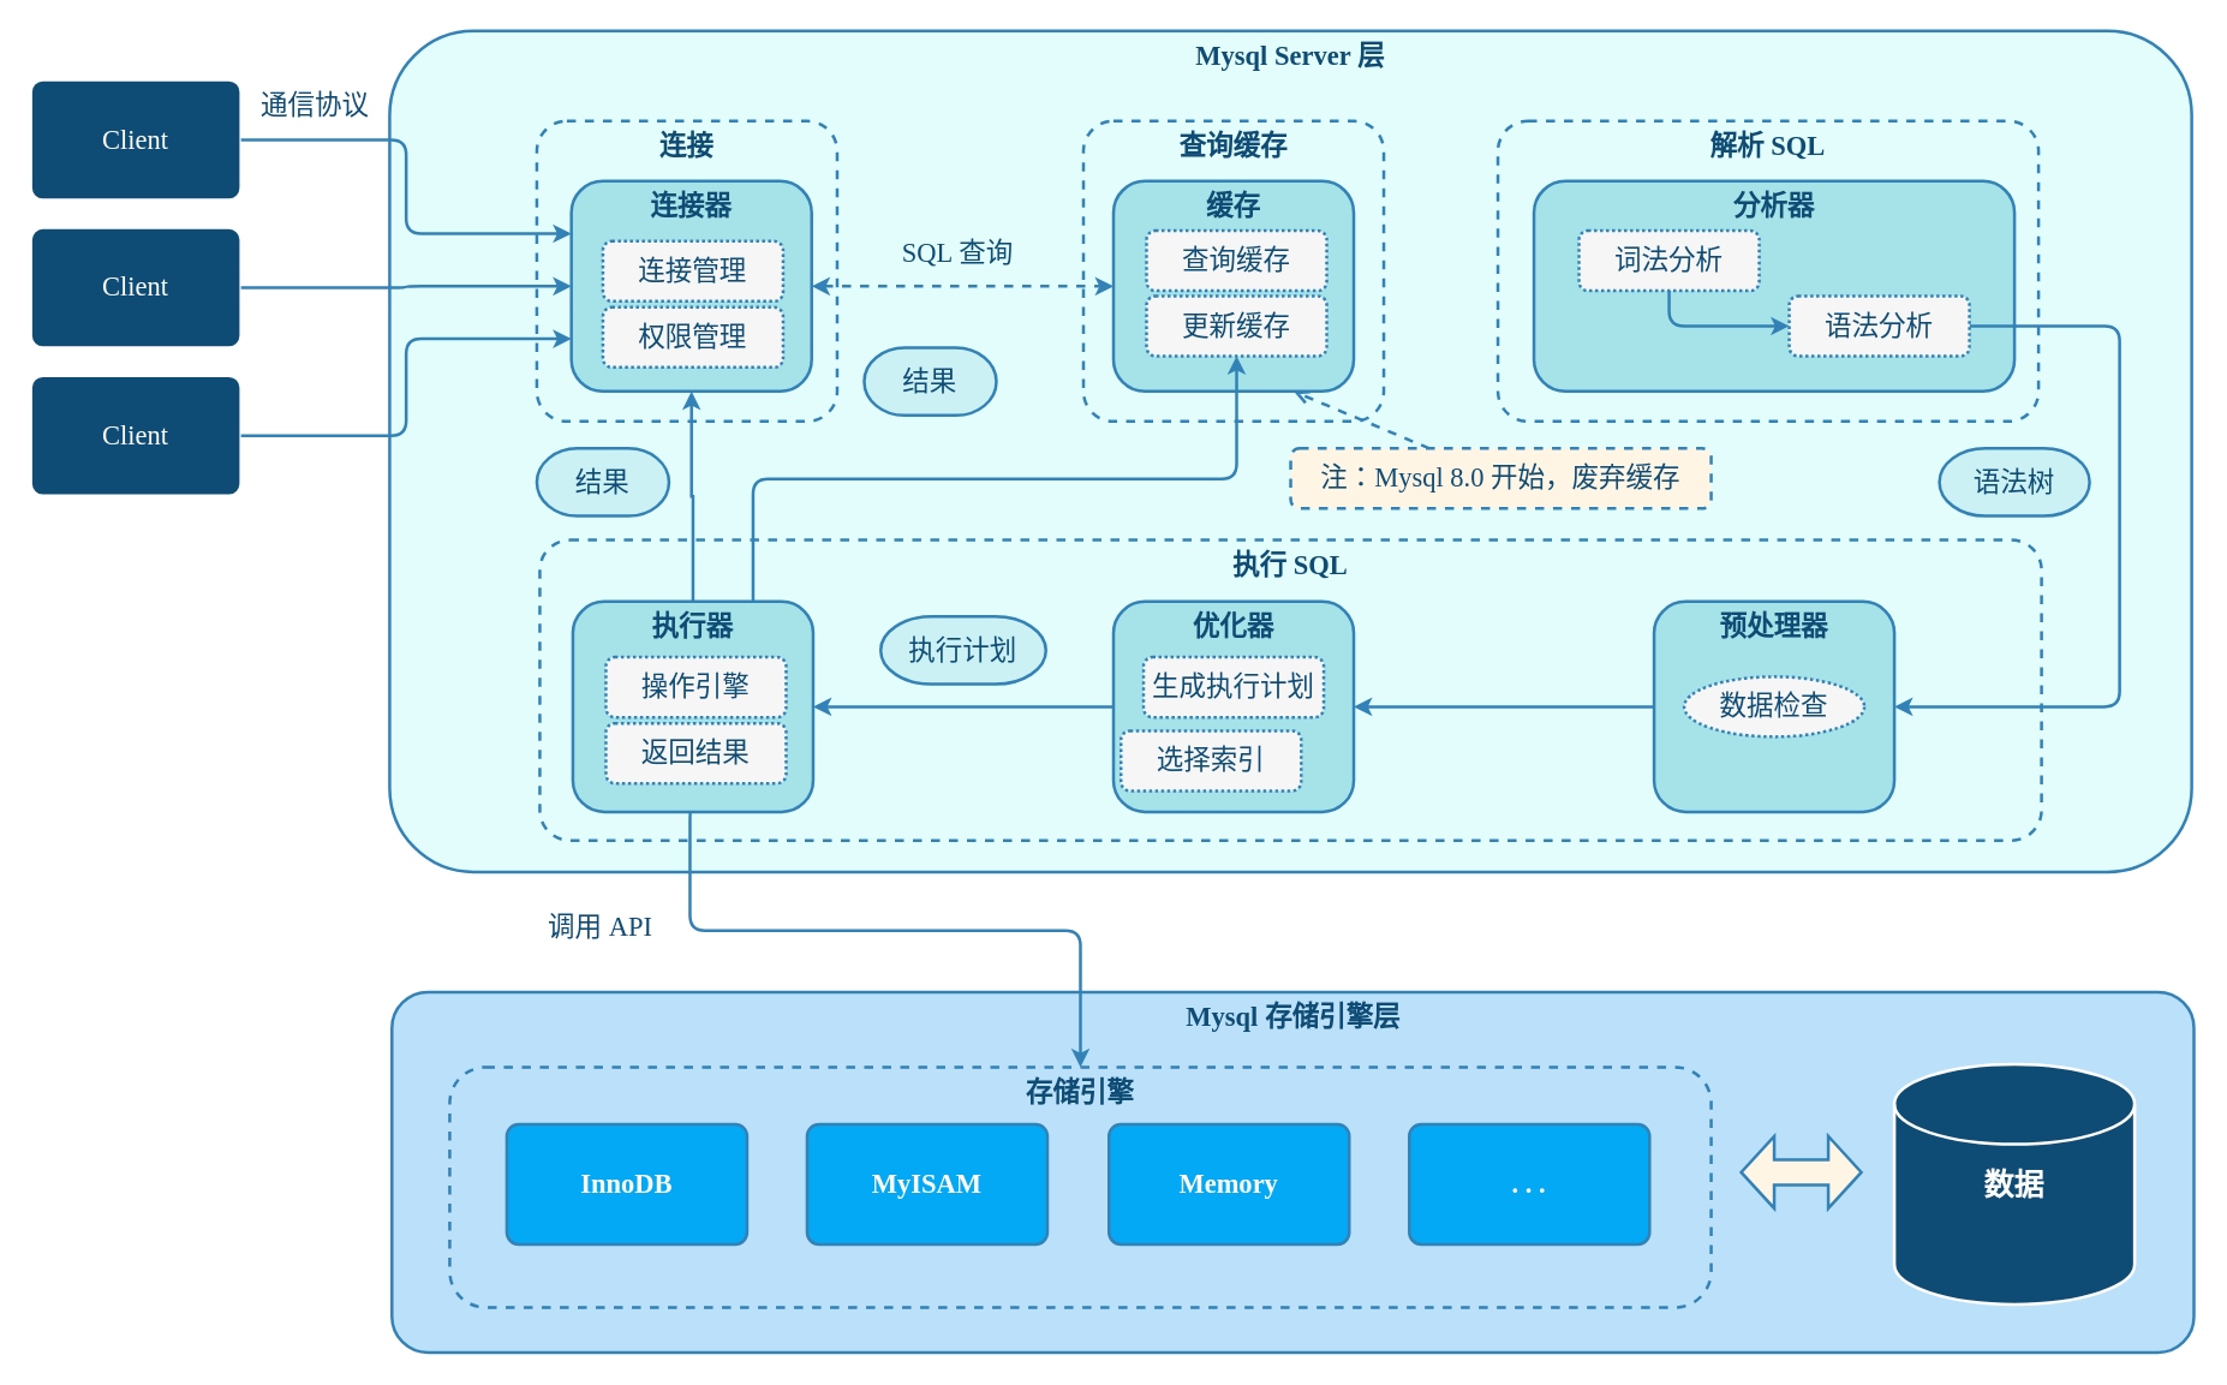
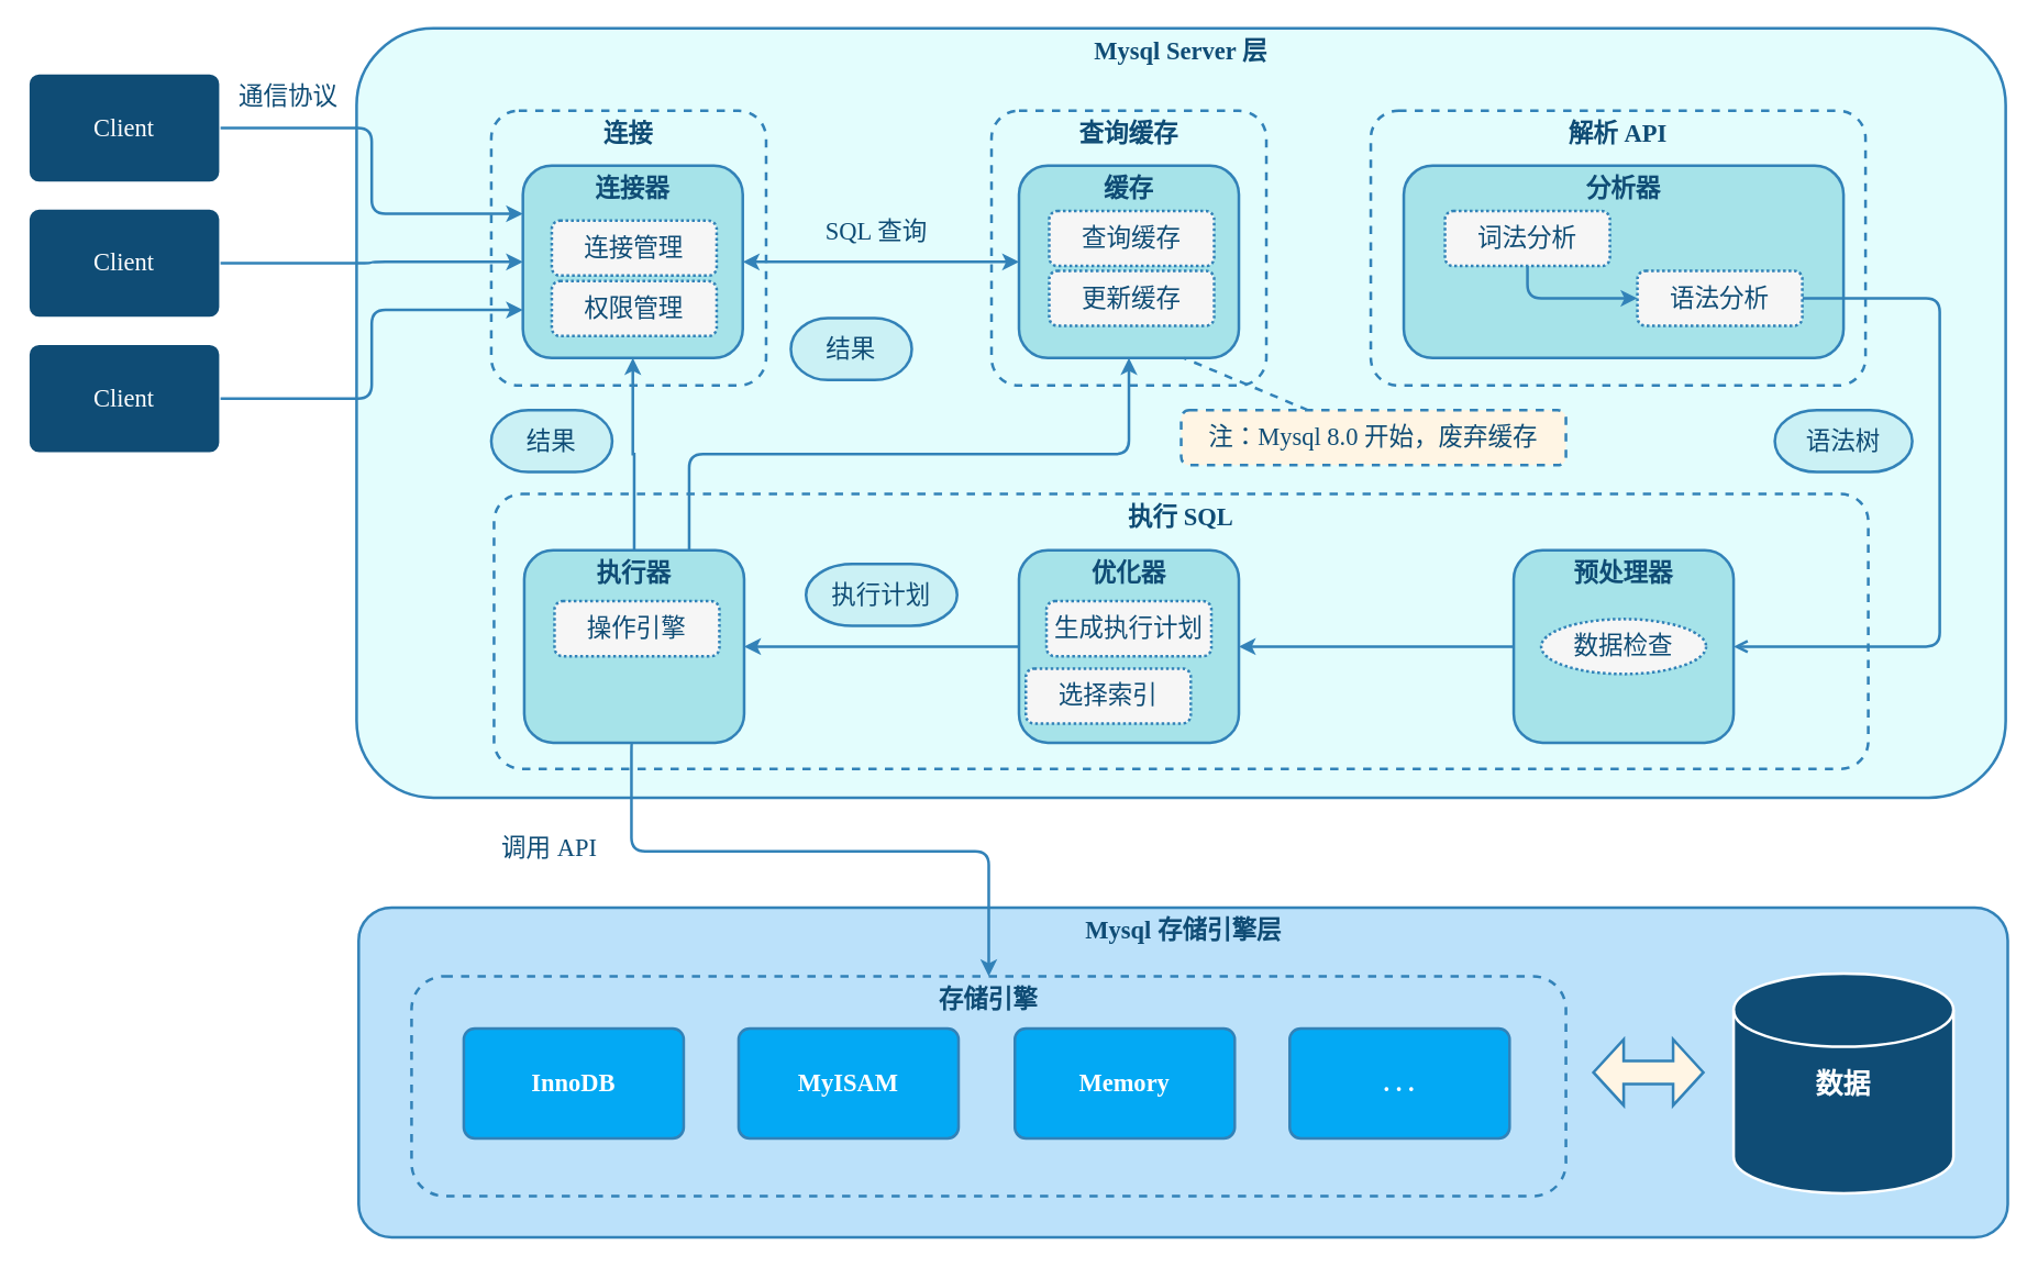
- <mxCell id="26" value="解析 SQL" style="rounded=1;arcSize=10;whiteSpace=wrap;html=1;align=center;fontColor=#0F4C75;strokeColor=#3282B8;fillColor=none;shadow=0;fontFamily=Comic Sans MS;fontSize=18;container=0;verticalAlign=top;fontStyle=1;dashed=1;strokeWidth=2;" parent="1" vertex="1"><mxGeometry x="997" y="80" width="360" height="200" as="geometry" /></mxCell>
+ <mxCell id="26" value="解析 API" style="rounded=1;arcSize=10;whiteSpace=wrap;html=1;align=center;fontColor=#0F4C75;strokeColor=#3282B8;fillColor=none;shadow=0;fontFamily=Comic Sans MS;fontSize=18;container=0;verticalAlign=top;fontStyle=1;dashed=1;strokeWidth=2;" parent="1" vertex="1"><mxGeometry x="997" y="80" width="360" height="200" as="geometry" /></mxCell>
- <mxCell id="23" style="edgeStyle=orthogonalEdgeStyle;rounded=1;orthogonalLoop=1;jettySize=auto;html=1;entryX=0;entryY=0.5;entryDx=0;entryDy=0;fontFamily=Comic Sans MS;strokeColor=#3282B8;startArrow=classic;startFill=1;strokeWidth=2;shadow=0;fontSize=18;fontColor=#0F4C75;dashed=1;" parent="1" source="19" target="16" edge="1"><mxGeometry relative="1" as="geometry" /></mxCell>
+ <mxCell id="23" style="edgeStyle=orthogonalEdgeStyle;rounded=1;orthogonalLoop=1;jettySize=auto;html=1;entryX=0;entryY=0.5;entryDx=0;entryDy=0;fontFamily=Comic Sans MS;strokeColor=#3282B8;startArrow=classic;startFill=1;strokeWidth=2;shadow=0;fontSize=18;fontColor=#0F4C75;" parent="1" source="19" target="16" edge="1"><mxGeometry relative="1" as="geometry" /></mxCell>
- <mxCell id="45" style="rounded=1;orthogonalLoop=1;jettySize=auto;html=1;entryX=0.75;entryY=1;entryDx=0;entryDy=0;strokeColor=#3282B8;strokeWidth=2;endArrow=open;endFill=0;dashed=1;fontFamily=Comic Sans MS;shadow=0;fontSize=18;fontColor=#0F4C75;" parent="1" source="46" target="16" edge="1"><mxGeometry relative="1" as="geometry" /></mxCell>
+ <mxCell id="45" style="rounded=1;orthogonalLoop=1;jettySize=auto;html=1;entryX=0.75;entryY=1;entryDx=0;entryDy=0;strokeColor=#3282B8;strokeWidth=2;endArrow=none;endFill=0;dashed=1;fontFamily=Comic Sans MS;shadow=0;fontSize=18;fontColor=#0F4C75;" parent="1" source="46" target="16" edge="1"><mxGeometry relative="1" as="geometry" /></mxCell>
- <mxCell id="42" style="edgeStyle=orthogonalEdgeStyle;rounded=1;orthogonalLoop=1;jettySize=auto;html=1;entryX=0.5;entryY=1;entryDx=0;entryDy=0;exitX=0.75;exitY=0;exitDx=0;exitDy=0;strokeWidth=2;strokeColor=#3282B8;fontFamily=Comic Sans MS;shadow=0;fontSize=18;fontColor=#0F4C75;" parent="1" source="52" target="18" edge="1"><mxGeometry relative="1" as="geometry" /></mxCell>
+ <mxCell id="42" style="edgeStyle=orthogonalEdgeStyle;rounded=1;orthogonalLoop=1;jettySize=auto;html=1;exitX=0.75;exitY=0;exitDx=0;exitDy=0;strokeWidth=2;strokeColor=#3282B8;fontFamily=Comic Sans MS;shadow=0;fontSize=18;fontColor=#0F4C75;" parent="1" source="52" target="16" edge="1"><mxGeometry relative="1" as="geometry" /></mxCell>
- <mxCell id="29" style="edgeStyle=orthogonalEdgeStyle;rounded=1;orthogonalLoop=1;jettySize=auto;html=1;entryX=1;entryY=0.5;entryDx=0;entryDy=0;exitX=1;exitY=0.5;exitDx=0;exitDy=0;strokeWidth=2;strokeColor=#3282B8;fontFamily=Comic Sans MS;shadow=0;fontSize=18;fontColor=#0F4C75;" parent="1" source="30" target="47" edge="1"><mxGeometry relative="1" as="geometry"><Array as="points"><mxPoint x="1411" y="216" /><mxPoint x="1411" y="470" /></Array></mxGeometry></mxCell>
+ <mxCell id="29" style="edgeStyle=orthogonalEdgeStyle;rounded=1;orthogonalLoop=1;jettySize=auto;html=1;entryX=1;entryY=0.5;entryDx=0;entryDy=0;exitX=1;exitY=0.5;exitDx=0;exitDy=0;strokeWidth=2;strokeColor=#3282B8;fontFamily=Comic Sans MS;shadow=0;fontSize=18;fontColor=#0F4C75;endArrow=open;" parent="1" source="30" target="47" edge="1"><mxGeometry relative="1" as="geometry"><Array as="points"><mxPoint x="1411" y="216" /><mxPoint x="1411" y="470" /></Array></mxGeometry></mxCell>
- <mxCell id="54" value="返回结果" style="rounded=1;whiteSpace=wrap;html=1;strokeColor=#3282B8;fillColor=#F6F6F6;fontFamily=Comic Sans MS;fontStyle=0;container=0;fontColor=#0F4C75;shadow=0;fontSize=18;strokeWidth=2;dashed=1;dashPattern=1 1;" parent="1" vertex="1"><mxGeometry x="403" y="481" width="120" height="40" as="geometry" /></mxCell>
